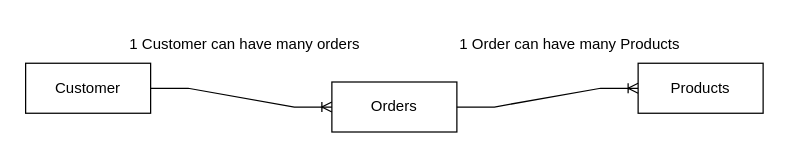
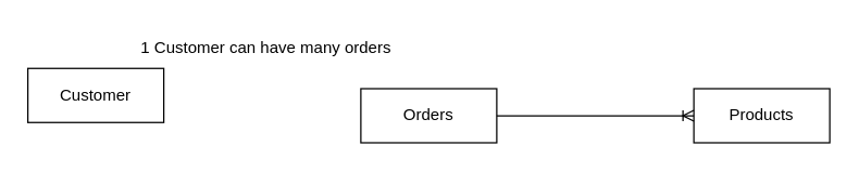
- <mxCell id="8" value="1 Order can have many Products" style="text;html=1;align=center;verticalAlign=middle;resizable=0;points=[];autosize=1;strokeColor=none;fillColor=none;" vertex="1" parent="1"><mxGeometry x="355" y="20" width="200" height="30" as="geometry" /></mxCell>
- <mxCell id="4" value="Products" style="whiteSpace=wrap;html=1;align=center;" vertex="1" parent="1"><mxGeometry x="510" y="50" width="100" height="40" as="geometry" /></mxCell>
+ <mxCell id="4" value="Products" style="whiteSpace=wrap;html=1;align=center;" vertex="1" parent="1"><mxGeometry x="510" y="65" width="100" height="40" as="geometry" /></mxCell>
- <mxCell id="5" value="" style="edgeStyle=entityRelationEdgeStyle;fontSize=12;html=1;endArrow=ERoneToMany;rounded=0;exitX=1;exitY=0.5;exitDx=0;exitDy=0;entryX=0;entryY=0.5;entryDx=0;entryDy=0;" edge="1" parent="1" source="2" target="3"><mxGeometry width="100" height="100" relative="1" as="geometry"><mxPoint x="260" y="180" as="sourcePoint" /><mxPoint x="360" y="80" as="targetPoint" /></mxGeometry></mxCell>
